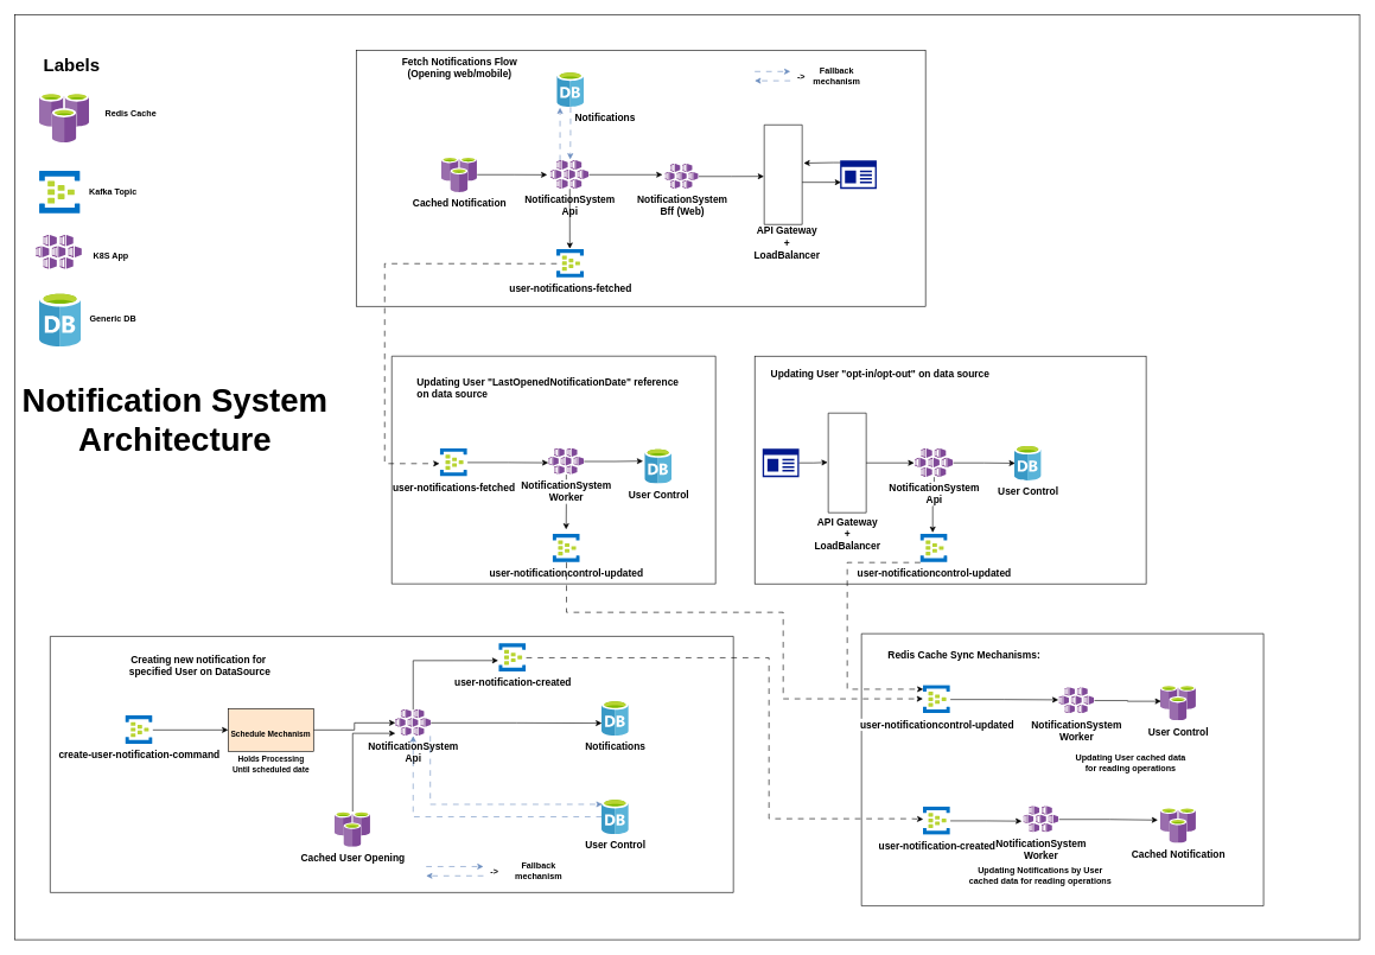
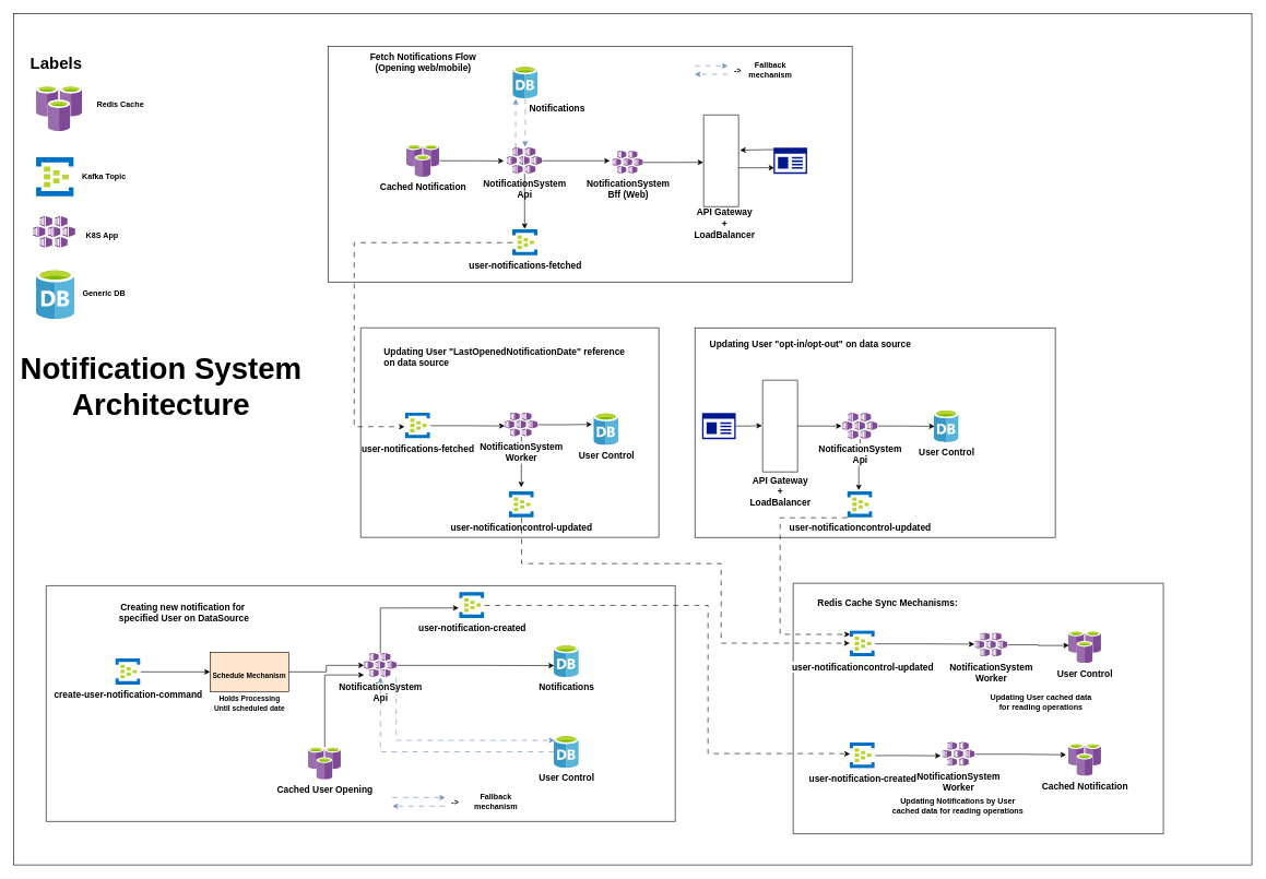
- <mxCell id="3" value="&lt;b&gt;&lt;font style=&quot;font-size: 25px;&quot;&gt;Labels&lt;/font&gt;&lt;/b&gt;" style="text;html=1;align=center;verticalAlign=middle;resizable=0;points=[];autosize=1;strokeColor=none;fillColor=none;" parent="1" vertex="1"><mxGeometry x="50" y="70" width="100" height="40" as="geometry" /></mxCell>
+ <mxCell id="3" value="&lt;b&gt;&lt;font style=&quot;font-size: 25px;&quot;&gt;Labels&lt;/font&gt;&lt;/b&gt;" style="text;html=1;align=center;verticalAlign=middle;resizable=0;points=[];autosize=1;strokeColor=none;fillColor=none;" parent="1" vertex="1"><mxGeometry x="35" y="75" width="100" height="40" as="geometry" /></mxCell>
